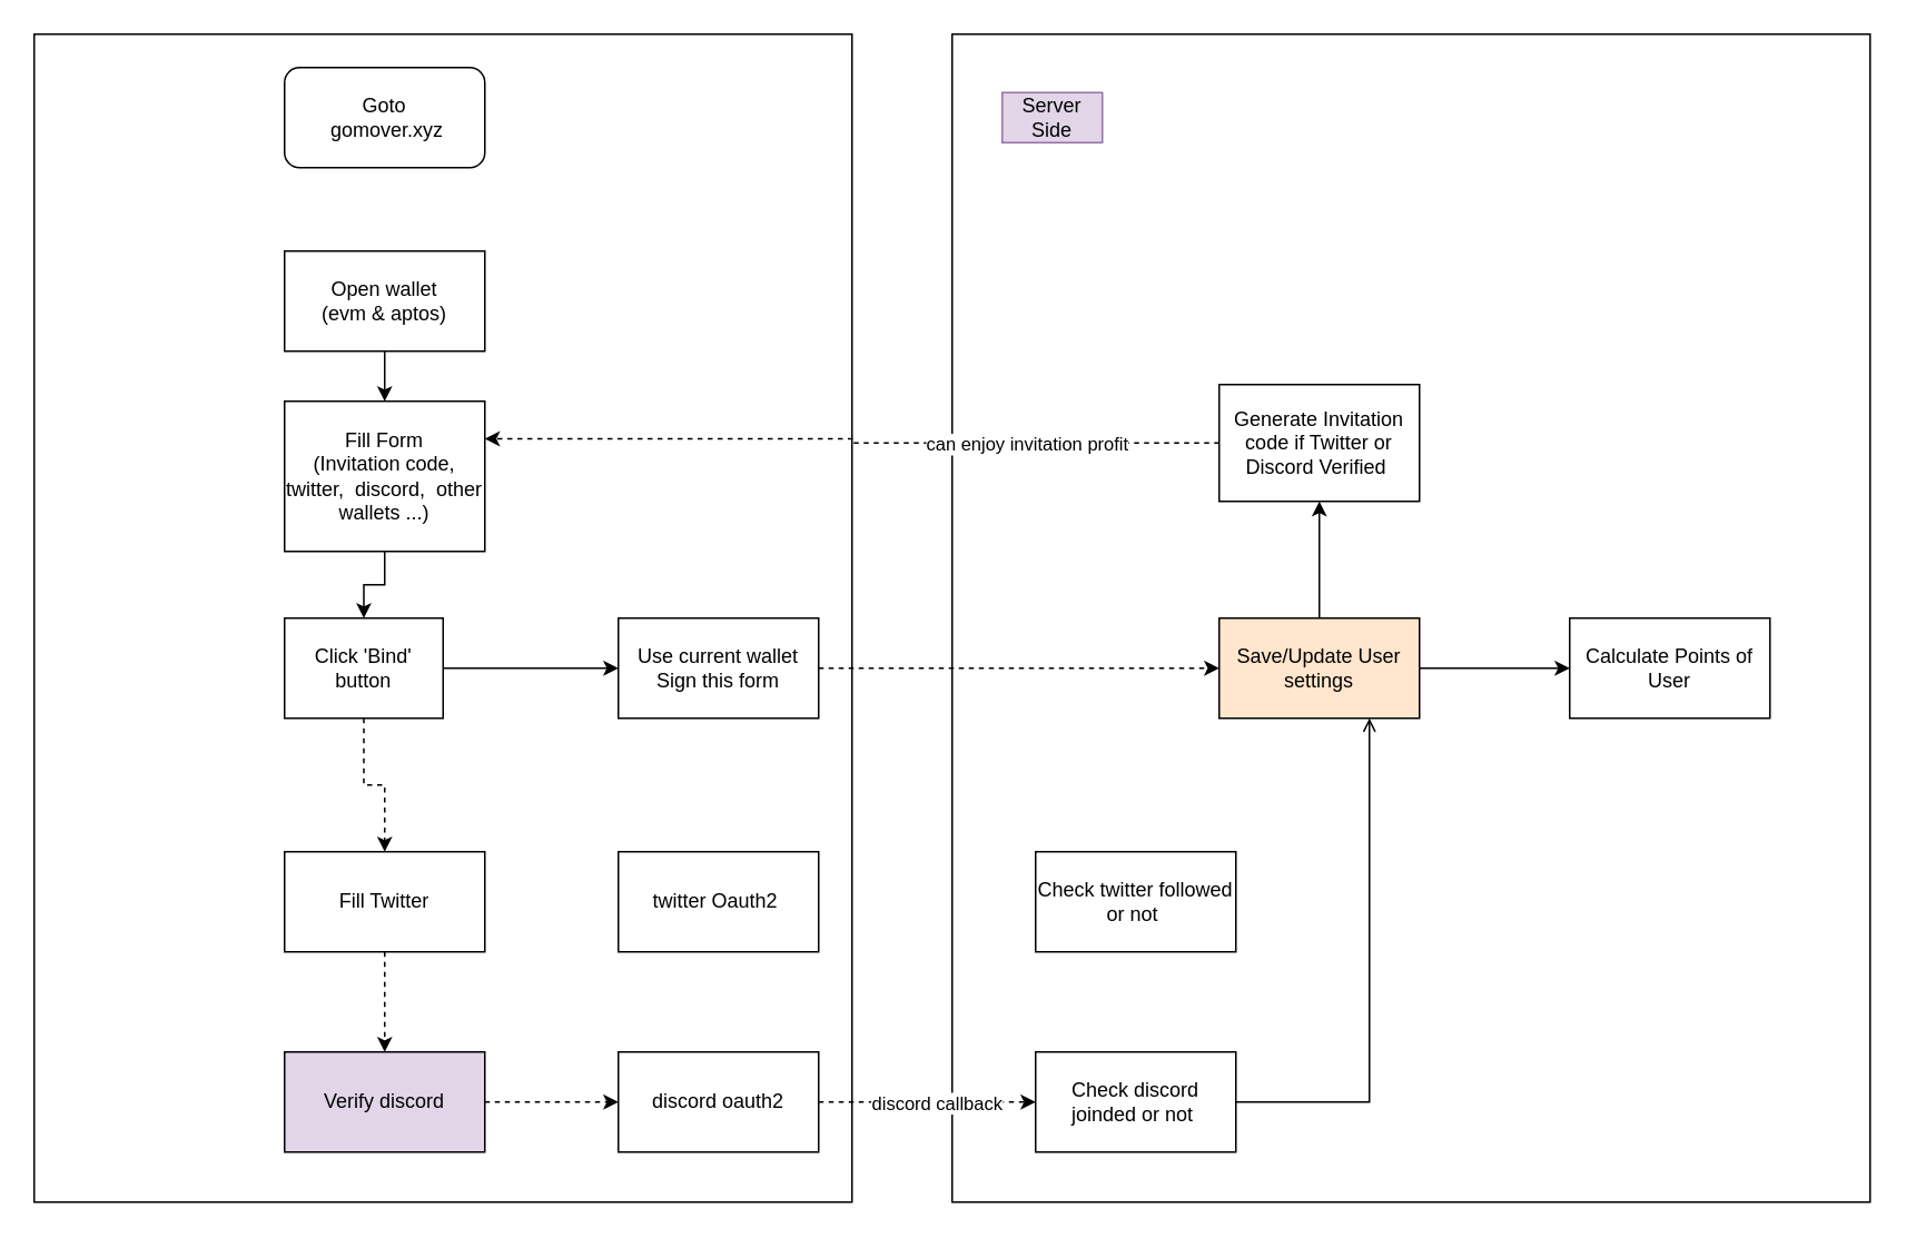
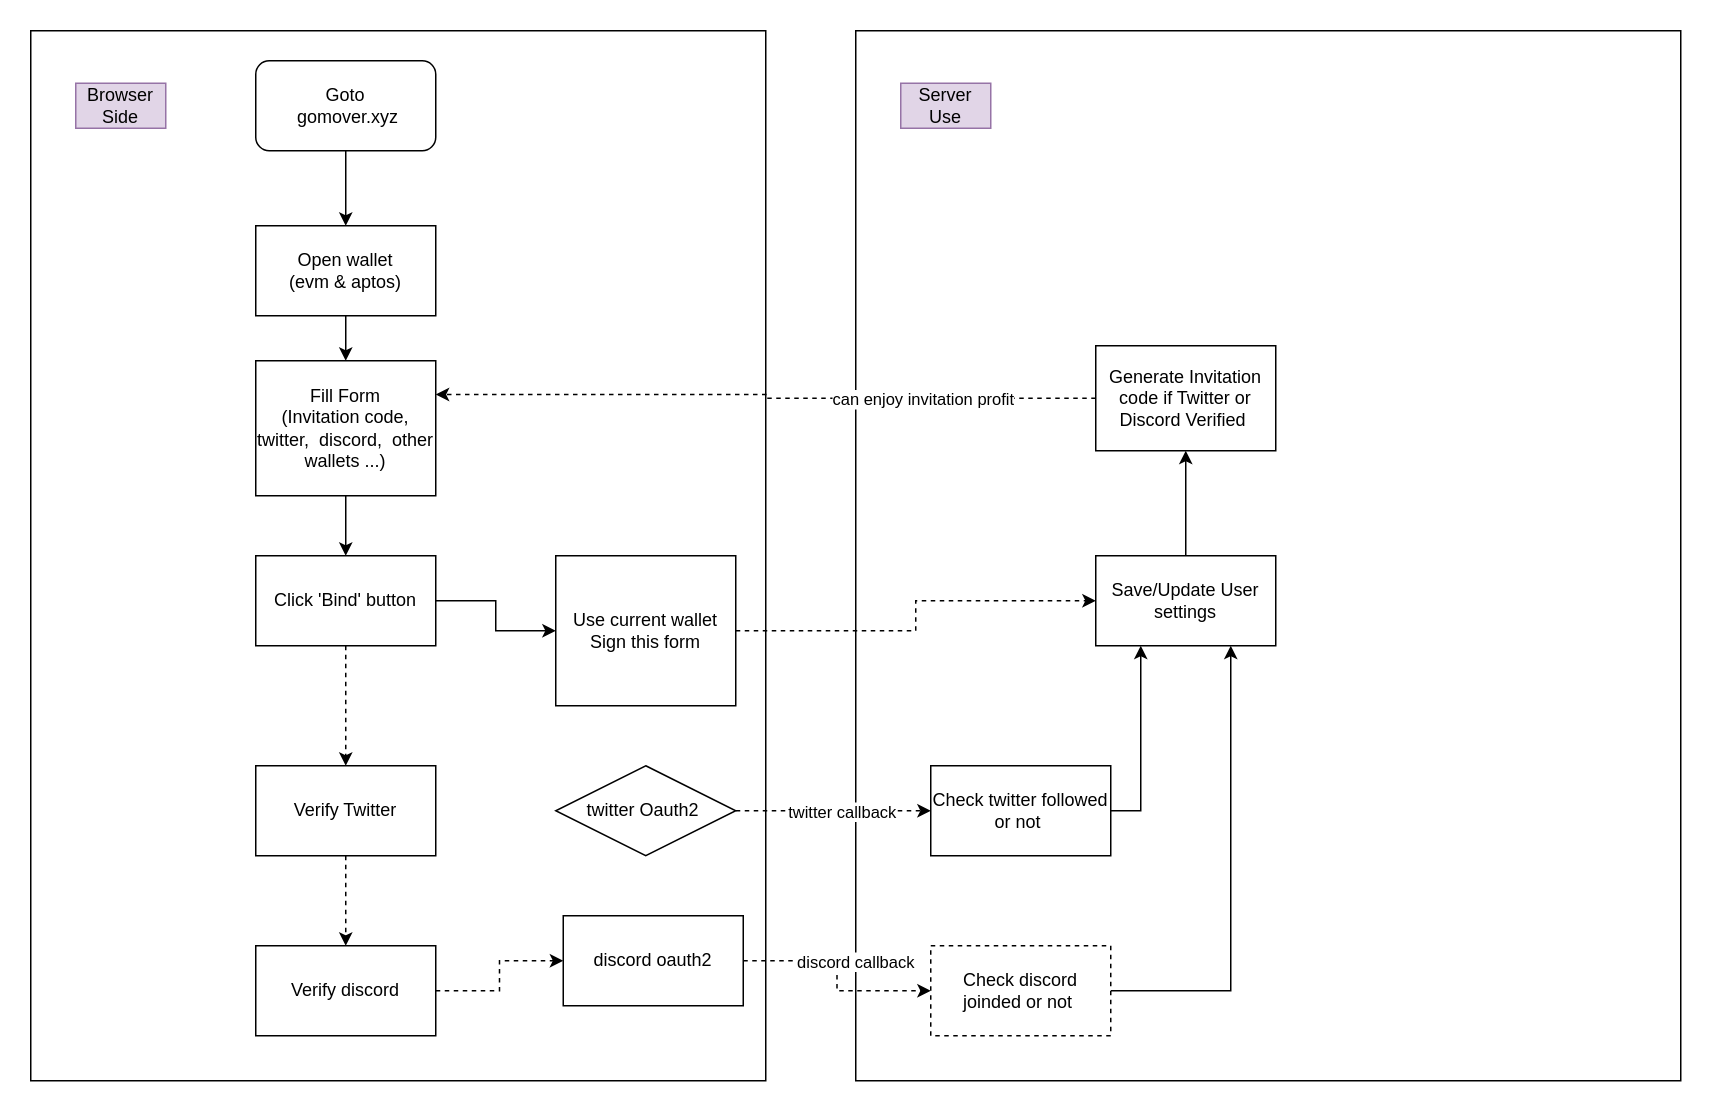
+ <mxCell id="15" value="Browser&lt;br&gt;Side" style="text;html=1;strokeColor=#9673a6;fillColor=#e1d5e7;align=center;verticalAlign=middle;whiteSpace=wrap;rounded=0;" vertex="1" parent="1"><mxGeometry x="50" y="55" width="60" height="30" as="geometry" /></mxCell>
- <mxCell id="29" value="Server Side" style="text;html=1;strokeColor=#9673a6;fillColor=#e1d5e7;align=center;verticalAlign=middle;whiteSpace=wrap;rounded=0;" vertex="1" parent="1"><mxGeometry x="600" y="55" width="60" height="30" as="geometry" /></mxCell>
+ <mxCell id="29" value="Server Use" style="text;html=1;strokeColor=#9673a6;fillColor=#e1d5e7;align=center;verticalAlign=middle;whiteSpace=wrap;rounded=0;" vertex="1" parent="1"><mxGeometry x="600" y="55" width="60" height="30" as="geometry" /></mxCell>
+ <mxCell id="4" style="edgeStyle=orthogonalEdgeStyle;rounded=0;orthogonalLoop=1;jettySize=auto;html=1;entryX=0.5;entryY=0;entryDx=0;entryDy=0;" edge="1" parent="1" source="5" target="7"><mxGeometry relative="1" as="geometry" /></mxCell>
- <mxCell id="12" value="Click 'Bind' button" style="whiteSpace=wrap;html=1;" vertex="1" parent="1"><mxGeometry x="170" y="370" width="95" height="60" as="geometry" /></mxCell>
+ <mxCell id="12" value="Click 'Bind' button" style="whiteSpace=wrap;html=1;" vertex="1" parent="1"><mxGeometry x="170" y="370" width="120" height="60" as="geometry" /></mxCell>
- <mxCell id="14" value="Use current wallet Sign this form" style="whiteSpace=wrap;html=1;" vertex="1" parent="1"><mxGeometry x="370" y="370" width="120" height="60" as="geometry" /></mxCell>
+ <mxCell id="14" value="Use current wallet Sign this form" style="whiteSpace=wrap;html=1;" vertex="1" parent="1"><mxGeometry x="370" y="370" width="120" height="100" as="geometry" /></mxCell>
- <mxCell id="28" value="Save/Update User settings" style="rounded=0;whiteSpace=wrap;html=1;fillColor=#ffe6cc;" vertex="1" parent="1"><mxGeometry x="730" y="370" width="120" height="60" as="geometry" /></mxCell>
+ <mxCell id="28" value="Save/Update User settings" style="rounded=0;whiteSpace=wrap;html=1;" vertex="1" parent="1"><mxGeometry x="730" y="370" width="120" height="60" as="geometry" /></mxCell>
- <mxCell id="26" value="" style="edgeStyle=orthogonalEdgeStyle;rounded=0;orthogonalLoop=1;jettySize=auto;html=1;" edge="1" parent="1" source="28" target="30"><mxGeometry relative="1" as="geometry" /></mxCell>
- <mxCell id="30" value="Calculate Points of User" style="whiteSpace=wrap;html=1;rounded=0;" vertex="1" parent="1"><mxGeometry x="940" y="370" width="120" height="60" as="geometry" /></mxCell>
- <mxCell id="33" style="edgeStyle=orthogonalEdgeStyle;rounded=0;orthogonalLoop=1;jettySize=auto;html=1;entryX=0.75;entryY=1;entryDx=0;entryDy=0;exitX=1;exitY=0.5;exitDx=0;exitDy=0;endArrow=open;" edge="1" parent="1" source="34" target="28"><mxGeometry relative="1" as="geometry" /></mxCell>
+ <mxCell id="33" style="edgeStyle=orthogonalEdgeStyle;rounded=0;orthogonalLoop=1;jettySize=auto;html=1;entryX=0.75;entryY=1;entryDx=0;entryDy=0;exitX=1;exitY=0.5;exitDx=0;exitDy=0;" edge="1" parent="1" source="34" target="28"><mxGeometry relative="1" as="geometry" /></mxCell>
+ <mxCell id="31" style="edgeStyle=orthogonalEdgeStyle;rounded=0;orthogonalLoop=1;jettySize=auto;html=1;exitX=1;exitY=0.5;exitDx=0;exitDy=0;entryX=0.25;entryY=1;entryDx=0;entryDy=0;" edge="1" parent="1" source="32" target="28"><mxGeometry relative="1" as="geometry" /></mxCell>
- <mxCell id="17" value="Fill Twitter" style="whiteSpace=wrap;html=1;" vertex="1" parent="1"><mxGeometry x="170" y="510" width="120" height="60" as="geometry" /></mxCell>
+ <mxCell id="17" value="Verify Twitter" style="whiteSpace=wrap;html=1;" vertex="1" parent="1"><mxGeometry x="170" y="510" width="120" height="60" as="geometry" /></mxCell>
- <mxCell id="20" value="twitter Oauth2&amp;nbsp;" style="whiteSpace=wrap;html=1;" vertex="1" parent="1"><mxGeometry x="370" y="510" width="120" height="60" as="geometry" /></mxCell>
+ <mxCell id="20" value="twitter Oauth2&amp;nbsp;" style="rhombus;whiteSpace=wrap;html=1;" vertex="1" parent="1"><mxGeometry x="370" y="510" width="120" height="60" as="geometry" /></mxCell>
+ <mxCell id="18" style="edgeStyle=orthogonalEdgeStyle;rounded=0;orthogonalLoop=1;jettySize=auto;html=1;dashed=1;" edge="1" parent="1" source="20" target="32"><mxGeometry relative="1" as="geometry" /></mxCell>
+ <mxCell id="19" value="twitter callback" style="edgeLabel;html=1;align=center;verticalAlign=middle;resizable=0;points=[];" vertex="1" connectable="0" parent="18"><mxGeometry x="-0.379" y="-1" relative="1" as="geometry"><mxPoint x="30" y="-1" as="offset" /></mxGeometry></mxCell>
- <mxCell id="22" value="Verify discord" style="whiteSpace=wrap;html=1;fillColor=#e1d5e7;" vertex="1" parent="1"><mxGeometry x="170" y="630" width="120" height="60" as="geometry" /></mxCell>
+ <mxCell id="22" value="Verify discord" style="whiteSpace=wrap;html=1;" vertex="1" parent="1"><mxGeometry x="170" y="630" width="120" height="60" as="geometry" /></mxCell>
- <mxCell id="25" value="discord oauth2" style="whiteSpace=wrap;html=1;" vertex="1" parent="1"><mxGeometry x="370" y="630" width="120" height="60" as="geometry" /></mxCell>
+ <mxCell id="25" value="discord oauth2" style="whiteSpace=wrap;html=1;" vertex="1" parent="1"><mxGeometry x="375" y="610" width="120" height="60" as="geometry" /></mxCell>
- <mxCell id="34" value="Check discord joinded or not&amp;nbsp;" style="rounded=0;whiteSpace=wrap;html=1;" vertex="1" parent="1"><mxGeometry x="620" y="630" width="120" height="60" as="geometry" /></mxCell>
+ <mxCell id="34" value="Check discord joinded or not&amp;nbsp;" style="rounded=0;whiteSpace=wrap;html=1;dashed=1;" vertex="1" parent="1"><mxGeometry x="620" y="630" width="120" height="60" as="geometry" /></mxCell>
